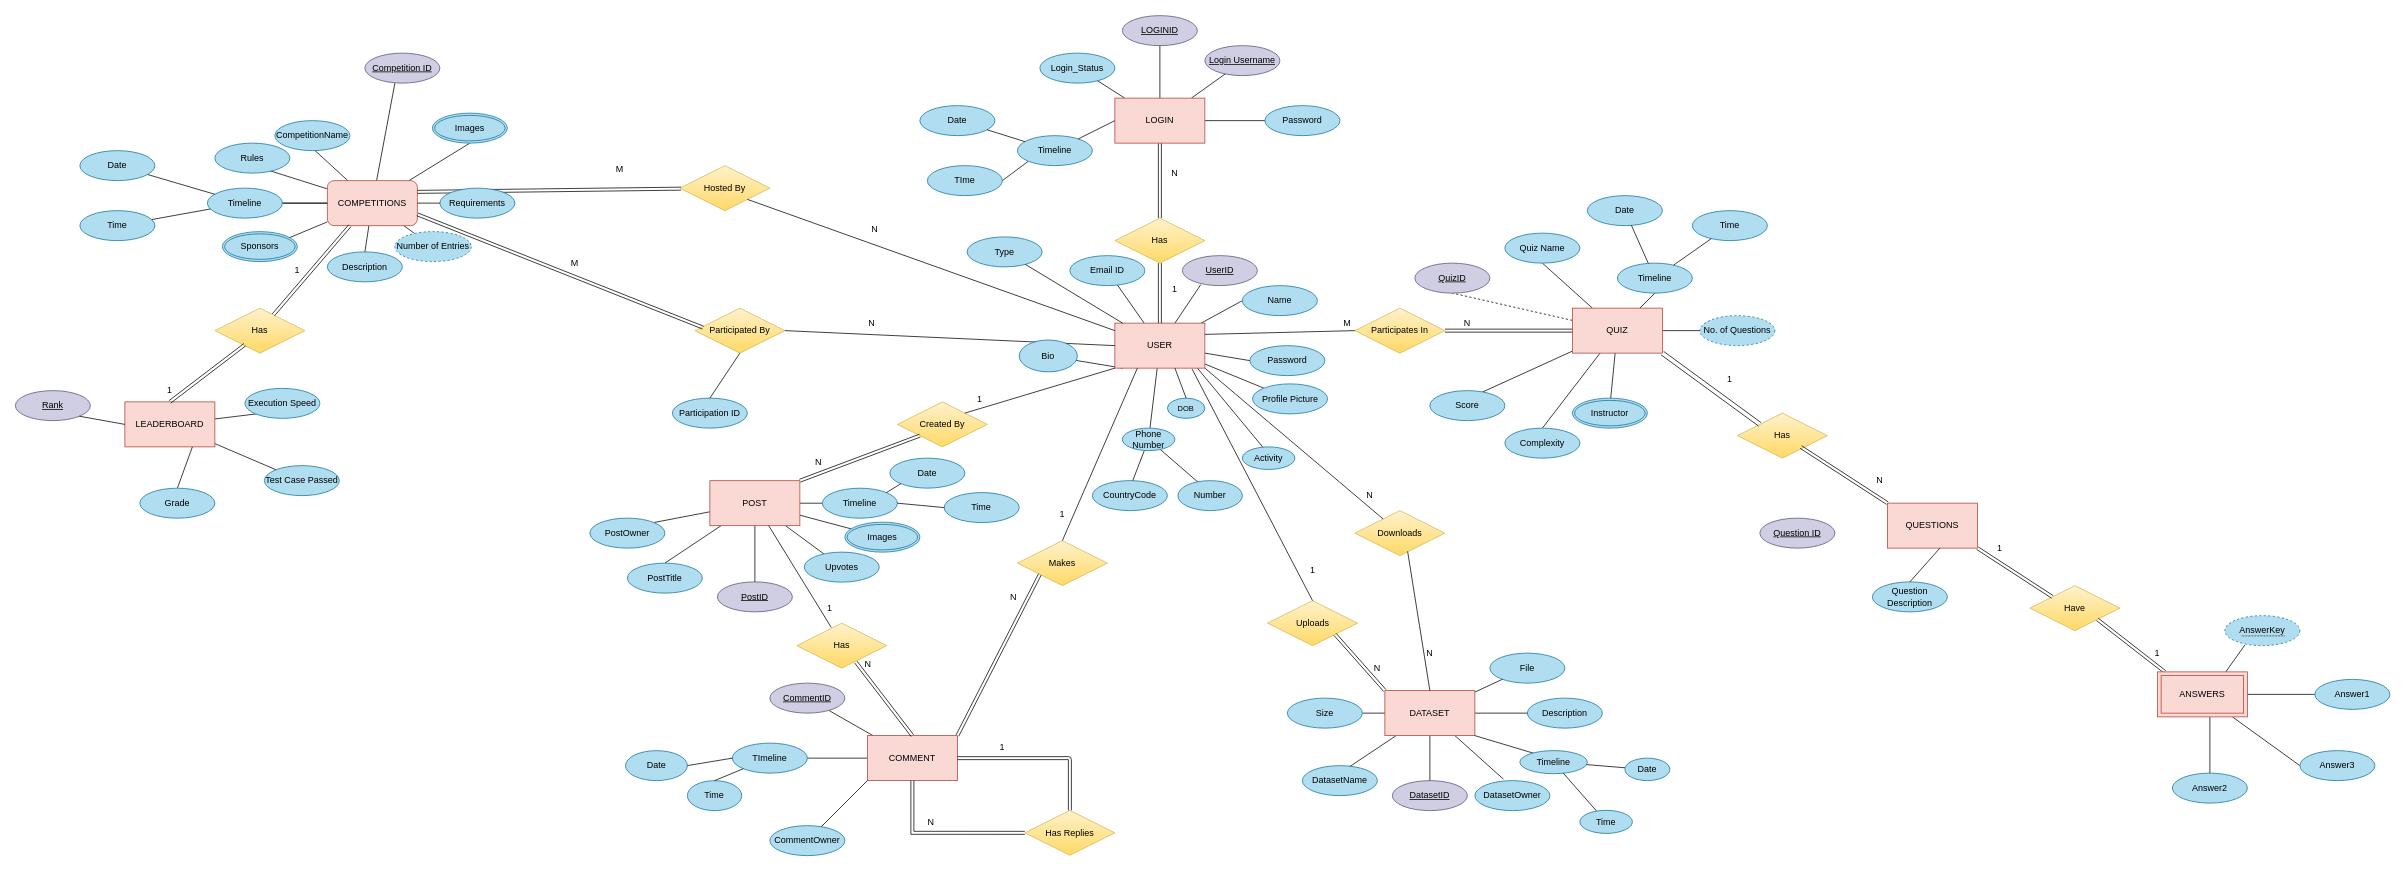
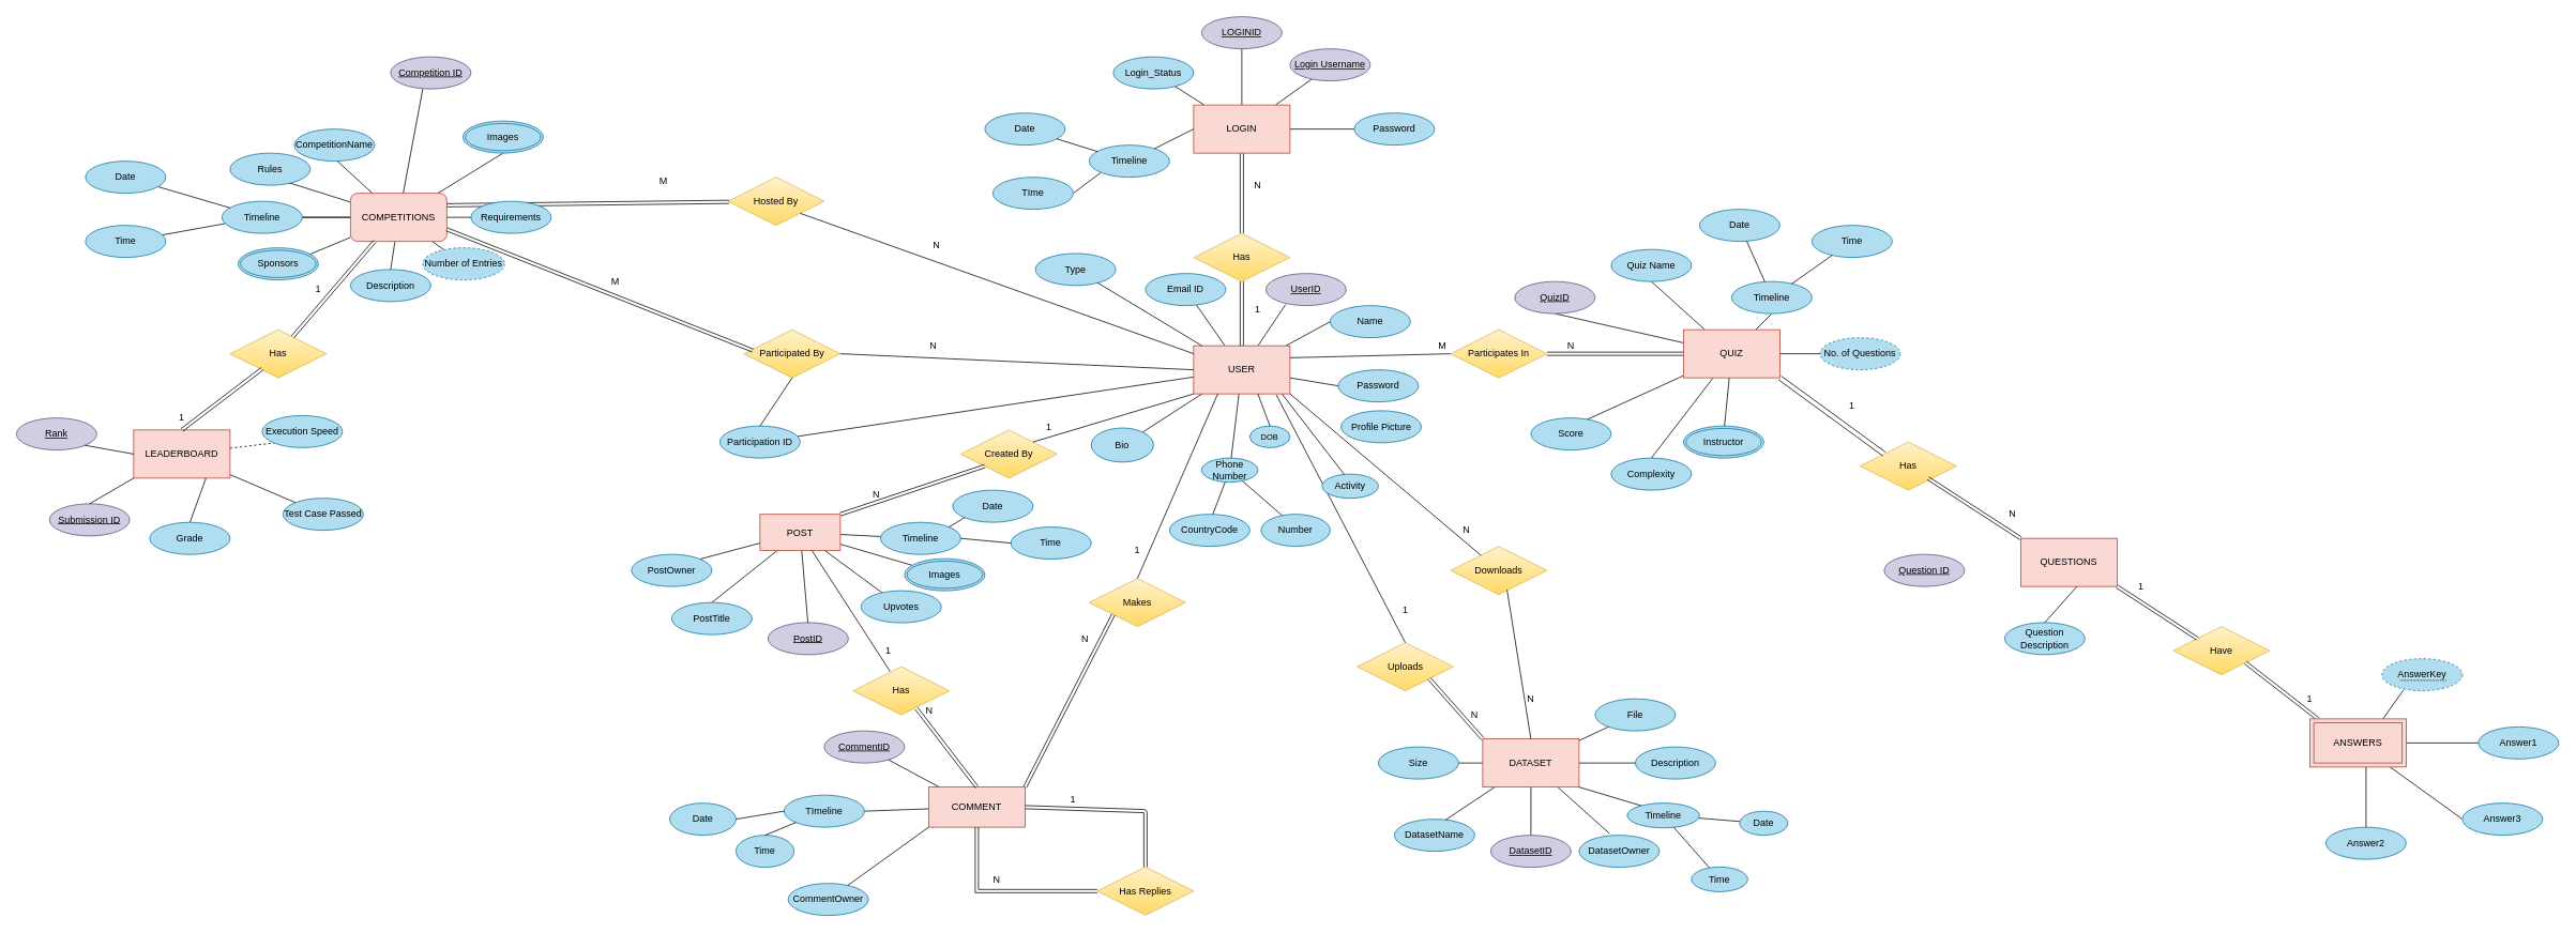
- <mxCell id="30" value="" style="edgeStyle=none;rounded=0;orthogonalLoop=1;jettySize=auto;html=1;endArrow=none;endFill=0;strokeColor=default;entryX=0.5;entryY=1;entryDx=0;entryDy=0;dashed=1;" parent="1" source="37" target="66" edge="1"><mxGeometry relative="1" as="geometry"><mxPoint x="1964.469" y="318.543" as="targetPoint" /></mxGeometry></mxCell>
+ <mxCell id="30" value="" style="edgeStyle=none;rounded=0;orthogonalLoop=1;jettySize=auto;html=1;endArrow=none;endFill=0;strokeColor=default;entryX=0.5;entryY=1;entryDx=0;entryDy=0;" parent="1" source="37" target="66" edge="1"><mxGeometry relative="1" as="geometry"><mxPoint x="1964.469" y="318.543" as="targetPoint" /></mxGeometry></mxCell>
- <mxCell id="94" value="Bio" style="ellipse;whiteSpace=wrap;html=1;align=center;fillColor=#b1ddf0;strokeColor=#10739e;direction=south;" parent="1" vertex="1"><mxGeometry x="1358.46" y="452.54" width="77.54" height="42.46" as="geometry" /></mxCell>
+ <mxCell id="94" value="Bio" style="ellipse;whiteSpace=wrap;html=1;align=center;fillColor=#b1ddf0;strokeColor=#10739e;direction=south;" parent="1" vertex="1"><mxGeometry x="1358.46" y="532.54" width="77.54" height="42.46" as="geometry" /></mxCell>
- <mxCell id="6" value="" style="edgeStyle=none;rounded=0;orthogonalLoop=1;jettySize=auto;html=1;endArrow=none;endFill=0;strokeColor=default;" parent="1" source="10" target="90" edge="1"><mxGeometry relative="1" as="geometry"><mxPoint x="1719.563" y="531.003" as="targetPoint" /></mxGeometry></mxCell>
+ <mxCell id="6" value="" style="edgeStyle=none;rounded=0;orthogonalLoop=1;jettySize=auto;html=1;endArrow=none;endFill=0;strokeColor=default;" parent="1" source="10" target="87" edge="1"><mxGeometry relative="1" as="geometry"><mxPoint x="1719.563" y="531.003" as="targetPoint" /></mxGeometry></mxCell>
- <mxCell id="213" value="" style="edgeStyle=none;rounded=0;orthogonalLoop=1;jettySize=auto;html=1;endArrow=none;endFill=0;strokeColor=default;entryX=0;entryY=1;entryDx=0;entryDy=0;" parent="1" source="215" target="228" edge="1"><mxGeometry relative="1" as="geometry"><mxPoint x="356" y="570" as="targetPoint" /><Array as="points" /></mxGeometry></mxCell>
+ <mxCell id="213" value="" style="edgeStyle=none;rounded=0;orthogonalLoop=1;jettySize=auto;html=1;endArrow=none;endFill=0;strokeColor=default;entryX=0;entryY=1;entryDx=0;entryDy=0;dashed=1;" parent="1" source="215" target="228" edge="1"><mxGeometry relative="1" as="geometry"><mxPoint x="356" y="570" as="targetPoint" /><Array as="points" /></mxGeometry></mxCell>
+ <mxCell id="225" value="" style="edgeStyle=none;rounded=0;orthogonalLoop=1;jettySize=auto;html=1;endArrow=none;endFill=0;strokeColor=default;exitX=0;exitY=1;exitDx=0;exitDy=0;entryX=0.5;entryY=0;entryDx=0;entryDy=0;" parent="1" source="215" target="222" edge="1"><mxGeometry relative="1" as="geometry"><mxPoint x="356" y="650" as="targetPoint" /><mxPoint x="286" y="610" as="sourcePoint" /></mxGeometry></mxCell>
- <mxCell id="95" value="Activity" style="ellipse;whiteSpace=wrap;html=1;align=center;fillColor=#b1ddf0;strokeColor=#10739e;" parent="1" vertex="1"><mxGeometry x="1656" y="595" width="70" height="30.1" as="geometry" /></mxCell>
+ <mxCell id="95" value="Activity" style="ellipse;whiteSpace=wrap;html=1;align=center;fillColor=#b1ddf0;strokeColor=#10739e;" parent="1" vertex="1"><mxGeometry x="1646" y="590" width="70" height="30.1" as="geometry" /></mxCell>
+ <mxCell id="222" value="&lt;u&gt;Submission ID&lt;/u&gt;" style="ellipse;whiteSpace=wrap;html=1;align=center;fontSize=12;fillColor=#d0cee2;strokeColor=#56517e;" parent="1" vertex="1"><mxGeometry x="61" y="627" width="100" height="40" as="geometry" /></mxCell>
- <mxCell id="45" value="POST" style="rounded=0;whiteSpace=wrap;html=1;fillColor=#fad9d5;strokeColor=#ae4132;" parent="1" vertex="1"><mxGeometry x="946" y="640.1" width="120" height="60" as="geometry" /></mxCell>
+ <mxCell id="45" value="POST" style="rounded=0;whiteSpace=wrap;html=1;fillColor=#fad9d5;strokeColor=#ae4132;" parent="1" vertex="1"><mxGeometry x="946" y="640.1" width="100" height="45" as="geometry" /></mxCell>
- <mxCell id="48" value="COMMENT" style="rounded=0;whiteSpace=wrap;html=1;fillColor=#fad9d5;strokeColor=#ae4132;" parent="1" vertex="1"><mxGeometry x="1156" y="980" width="120" height="60" as="geometry" /></mxCell>
+ <mxCell id="48" value="COMMENT" style="rounded=0;whiteSpace=wrap;html=1;fillColor=#fad9d5;strokeColor=#ae4132;" parent="1" vertex="1"><mxGeometry x="1156" y="980" width="120" height="50" as="geometry" /></mxCell>
- <mxCell id="78" value="CommentOwner" style="ellipse;whiteSpace=wrap;html=1;align=center;fillColor=#b1ddf0;strokeColor=#10739e;" parent="1" vertex="1"><mxGeometry x="1026" y="1100" width="100" height="40" as="geometry" /></mxCell>
+ <mxCell id="78" value="CommentOwner" style="ellipse;whiteSpace=wrap;html=1;align=center;fillColor=#b1ddf0;strokeColor=#10739e;" parent="1" vertex="1"><mxGeometry x="981" y="1100" width="100" height="40" as="geometry" /></mxCell>
